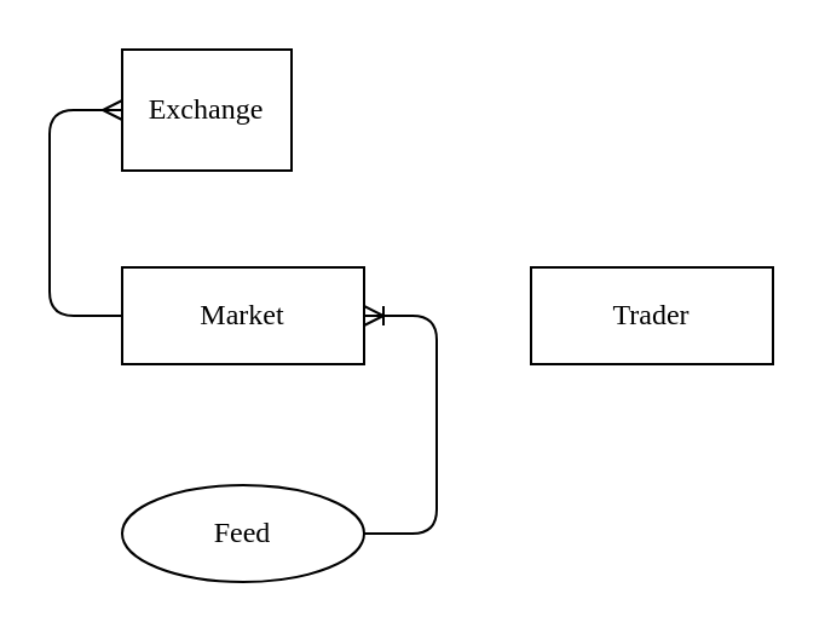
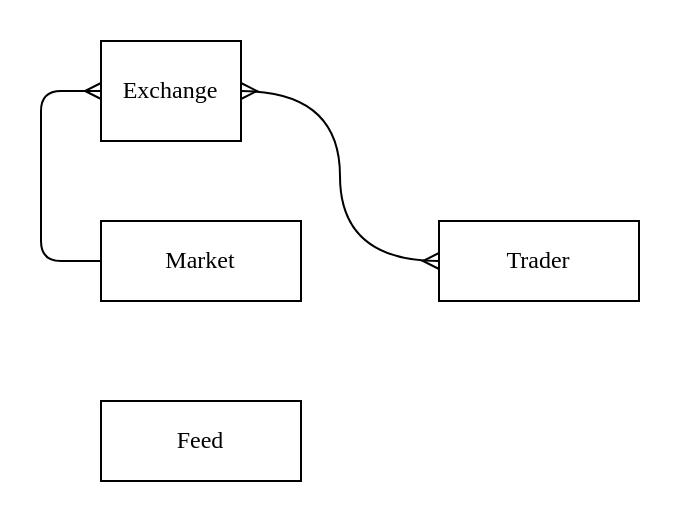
+ <mxCell id="8" value="" style="edgeStyle=orthogonalEdgeStyle;fontSize=12;html=1;endArrow=ERmany;startArrow=ERmany;entryX=1;entryY=0.5;entryDx=0;entryDy=0;exitX=0;exitY=0.5;exitDx=0;exitDy=0;curved=1;fontFamily=Times New Roman;" parent="1" source="7" target="2" edge="1"><mxGeometry width="100" height="100" relative="1" as="geometry"><mxPoint x="219" y="366" as="sourcePoint" /><mxPoint x="319" y="266" as="targetPoint" /></mxGeometry></mxCell>
- <mxCell id="5" value="" style="edgeStyle=entityRelationEdgeStyle;fontSize=12;html=1;endArrow=ERoneToMany;fontFamily=Times New Roman;" parent="1" source="4" target="3" edge="1"><mxGeometry width="100" height="100" relative="1" as="geometry"><mxPoint x="210" y="240" as="sourcePoint" /><mxPoint x="310" y="140" as="targetPoint" /></mxGeometry></mxCell>
- <mxCell id="4" value="Feed" style="ellipse;whiteSpace=wrap;html=1;align=center;fontFamily=Times New Roman;" parent="1" vertex="1"><mxGeometry x="50" y="200" width="100" height="40" as="geometry" /></mxCell>
+ <mxCell id="4" value="Feed" style="whiteSpace=wrap;html=1;align=center;fontFamily=Times New Roman;" parent="1" vertex="1"><mxGeometry x="50" y="200" width="100" height="40" as="geometry" /></mxCell>
